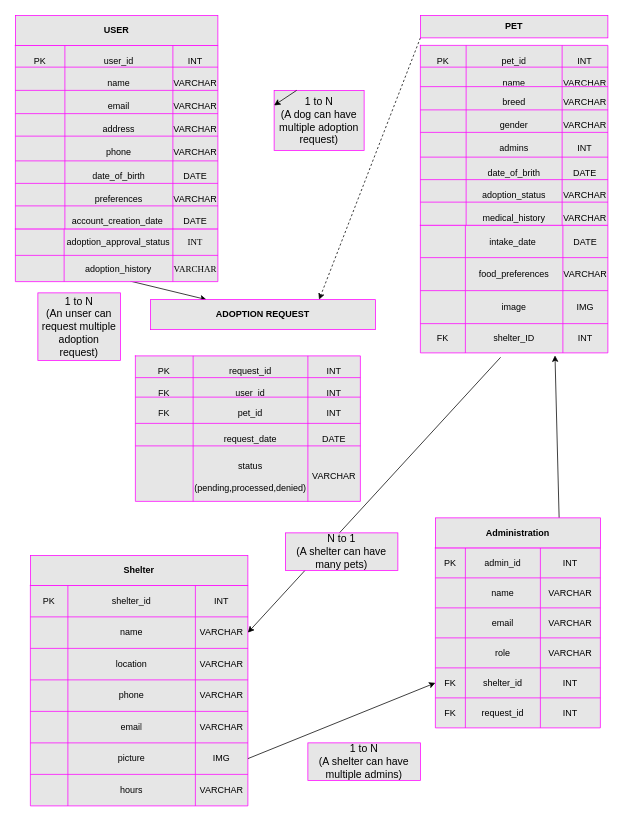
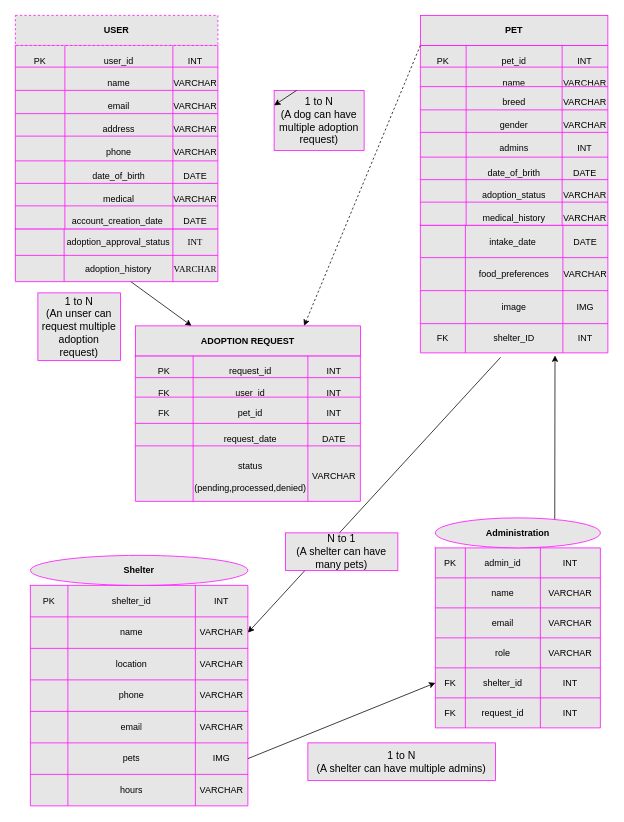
- <mxCell id="71" value="&lt;b&gt;PET&lt;/b&gt;" style="rounded=0;whiteSpace=wrap;html=1;strokeColor=#FF00FF;fontSize=12;fontColor=#000000;fillColor=#E6E6E6;" parent="1" vertex="1"><mxGeometry x="560" y="20" width="250" height="30" as="geometry" /></mxCell>
+ <mxCell id="71" value="&lt;b&gt;PET&lt;/b&gt;" style="rounded=0;whiteSpace=wrap;html=1;strokeColor=#FF00FF;fontSize=12;fontColor=#000000;fillColor=#E6E6E6;" parent="1" vertex="1"><mxGeometry x="560" y="20" width="250" height="40" as="geometry" /></mxCell>
- <mxCell id="36" value="&lt;b&gt;USER&lt;/b&gt;" style="rounded=0;whiteSpace=wrap;html=1;strokeColor=#FF00FF;fontSize=12;fontColor=#000000;fillColor=#E6E6E6;" parent="1" vertex="1"><mxGeometry x="20" y="20" width="270" height="40" as="geometry" /></mxCell>
+ <mxCell id="36" value="&lt;b&gt;USER&lt;/b&gt;" style="rounded=0;whiteSpace=wrap;html=1;strokeColor=#FF00FF;fontSize=12;fontColor=#000000;fillColor=#E6E6E6;dashed=1;" parent="1" vertex="1"><mxGeometry x="20" y="20" width="270" height="40" as="geometry" /></mxCell>
- <mxCell id="29" value="&lt;font style=&quot;font-size: 12px;&quot;&gt;preferences&lt;/font&gt;" style="shape=partialRectangle;html=1;whiteSpace=wrap;connectable=0;overflow=hidden;fillColor=none;top=0;left=0;bottom=0;right=0;pointerEvents=1;strokeColor=#FF00FF;fontSize=24;fontColor=#000000;" parent="27" vertex="1"><mxGeometry x="66" width="144" height="30" as="geometry"><mxRectangle width="144" height="30" as="alternateBounds" /></mxGeometry></mxCell>
+ <mxCell id="29" value="&lt;font style=&quot;font-size: 12px;&quot;&gt;medical&lt;/font&gt;" style="shape=partialRectangle;html=1;whiteSpace=wrap;connectable=0;overflow=hidden;fillColor=none;top=0;left=0;bottom=0;right=0;pointerEvents=1;strokeColor=#FF00FF;fontSize=24;fontColor=#000000;" parent="27" vertex="1"><mxGeometry x="66" width="144" height="30" as="geometry"><mxRectangle width="144" height="30" as="alternateBounds" /></mxGeometry></mxCell>
- <mxCell id="119" value="&lt;b&gt;ADOPTION REQUEST&lt;/b&gt;" style="rounded=0;whiteSpace=wrap;html=1;strokeColor=#FF00FF;fontSize=12;fontColor=#000000;fillColor=#E6E6E6;" parent="1" vertex="1"><mxGeometry x="200" y="399" width="300" height="40" as="geometry" /></mxCell>
+ <mxCell id="119" value="&lt;b&gt;ADOPTION REQUEST&lt;/b&gt;" style="rounded=0;whiteSpace=wrap;html=1;strokeColor=#FF00FF;fontSize=12;fontColor=#000000;fillColor=#E6E6E6;" parent="1" vertex="1"><mxGeometry x="180" y="434" width="300" height="40" as="geometry" /></mxCell>
- <mxCell id="146" value="&lt;b&gt;Administration&lt;/b&gt;" style="rounded=0;whiteSpace=wrap;html=1;strokeColor=#FF00FF;fontSize=12;fontColor=#000000;fillColor=#E6E6E6;" parent="1" vertex="1"><mxGeometry x="580" y="690" width="220" height="40" as="geometry" /></mxCell>
+ <mxCell id="146" value="&lt;b&gt;Administration&lt;/b&gt;" style="ellipse;whiteSpace=wrap;html=1;strokeColor=#FF00FF;fontSize=12;fontColor=#000000;fillColor=#E6E6E6;" parent="1" vertex="1"><mxGeometry x="580" y="690" width="220" height="40" as="geometry" /></mxCell>
- <mxCell id="176" value="&lt;b&gt;Shelter&lt;/b&gt;" style="rounded=0;whiteSpace=wrap;html=1;strokeColor=#FF00FF;fontSize=12;fontColor=#000000;fillColor=#E6E6E6;" parent="1" vertex="1"><mxGeometry x="40" y="740" width="290" height="40" as="geometry" /></mxCell>
+ <mxCell id="176" value="&lt;b&gt;Shelter&lt;/b&gt;" style="ellipse;whiteSpace=wrap;html=1;strokeColor=#FF00FF;fontSize=12;fontColor=#000000;fillColor=#E6E6E6;" parent="1" vertex="1"><mxGeometry x="40" y="740" width="290" height="40" as="geometry" /></mxCell>
- <mxCell id="170" value="picture" style="shape=partialRectangle;html=1;whiteSpace=wrap;connectable=0;overflow=hidden;fillColor=none;top=0;left=0;bottom=0;right=0;pointerEvents=1;strokeColor=#FF00FF;fontFamily=Helvetica;fontSize=12;fontColor=#000000;" parent="168" vertex="1"><mxGeometry x="50" width="170" height="42" as="geometry"><mxRectangle width="170" height="42" as="alternateBounds" /></mxGeometry></mxCell>
+ <mxCell id="170" value="pets" style="shape=partialRectangle;html=1;whiteSpace=wrap;connectable=0;overflow=hidden;fillColor=none;top=0;left=0;bottom=0;right=0;pointerEvents=1;strokeColor=#FF00FF;fontFamily=Helvetica;fontSize=12;fontColor=#000000;" parent="168" vertex="1"><mxGeometry x="50" width="170" height="42" as="geometry"><mxRectangle width="170" height="42" as="alternateBounds" /></mxGeometry></mxCell>
- <mxCell id="183" value="&lt;font style=&quot;font-size: 14px;&quot;&gt;1 to N&lt;br&gt;(A shelter can have multiple admins)&lt;br&gt;&lt;/font&gt;" style="whiteSpace=wrap;html=1;strokeColor=#FF00FF;fontFamily=Helvetica;fontSize=12;fontColor=#000000;fillColor=#E6E6E6;" parent="1" vertex="1"><mxGeometry x="410" y="990" width="150" height="50" as="geometry" /></mxCell>
+ <mxCell id="183" value="&lt;font style=&quot;font-size: 14px;&quot;&gt;1 to N&lt;br&gt;(A shelter can have multiple admins)&lt;br&gt;&lt;/font&gt;" style="whiteSpace=wrap;html=1;strokeColor=#FF00FF;fontFamily=Helvetica;fontSize=12;fontColor=#000000;fillColor=#E6E6E6;" parent="1" vertex="1"><mxGeometry x="410" y="990" width="250" height="50" as="geometry" /></mxCell>
